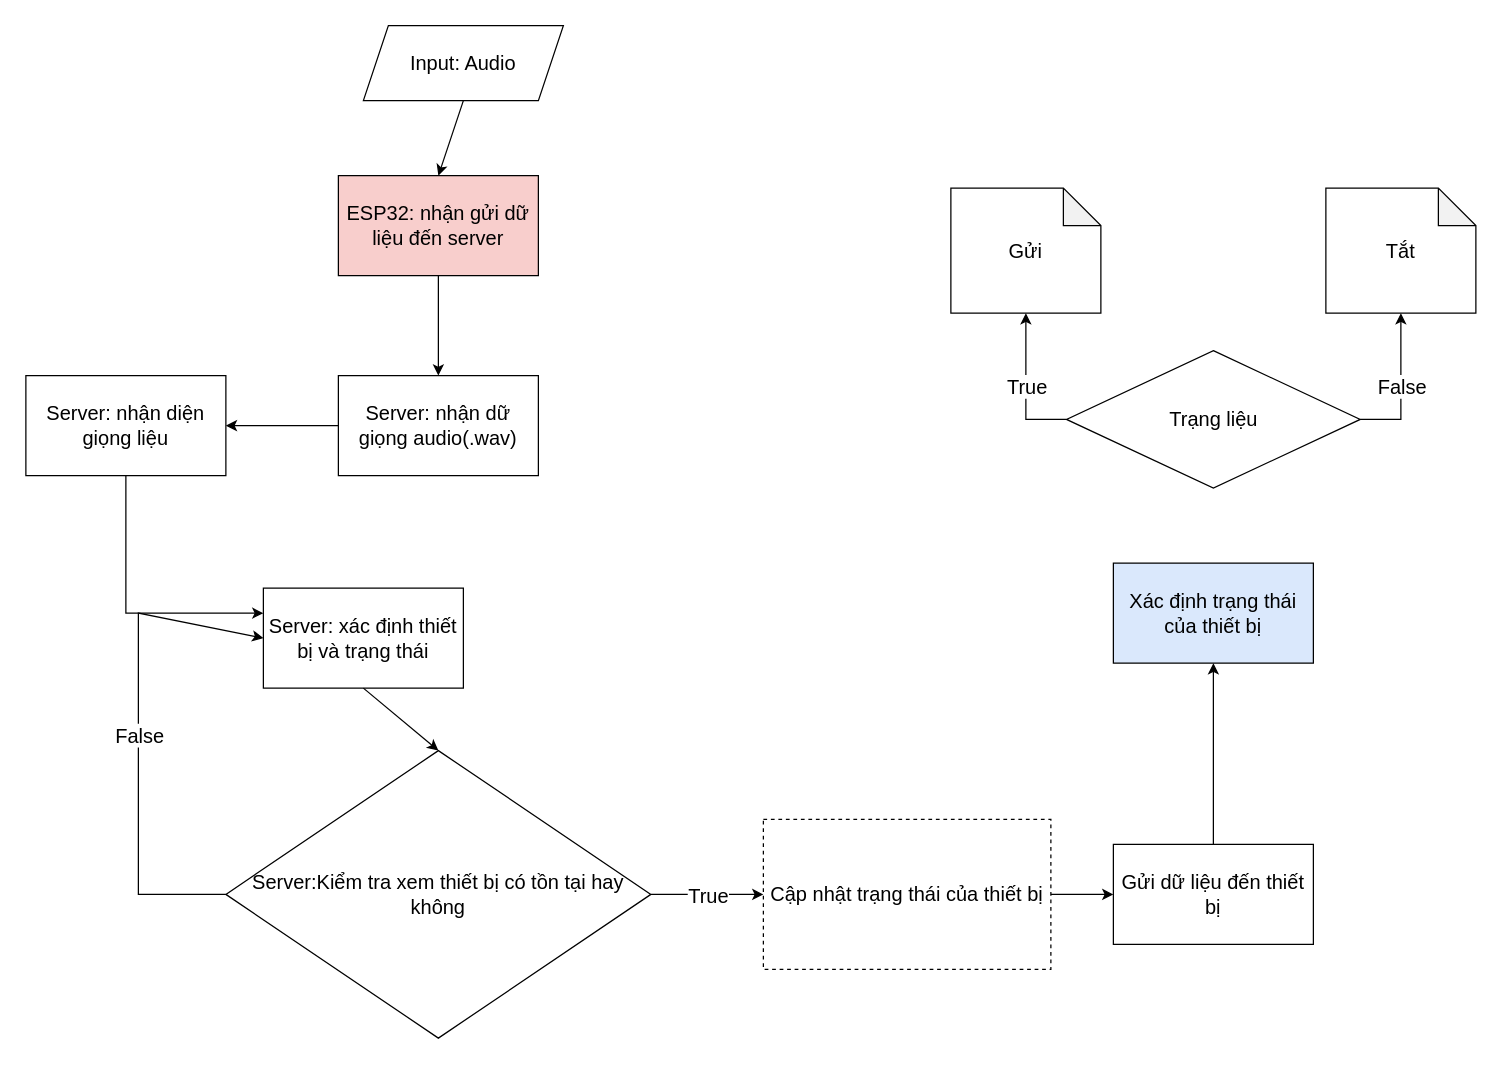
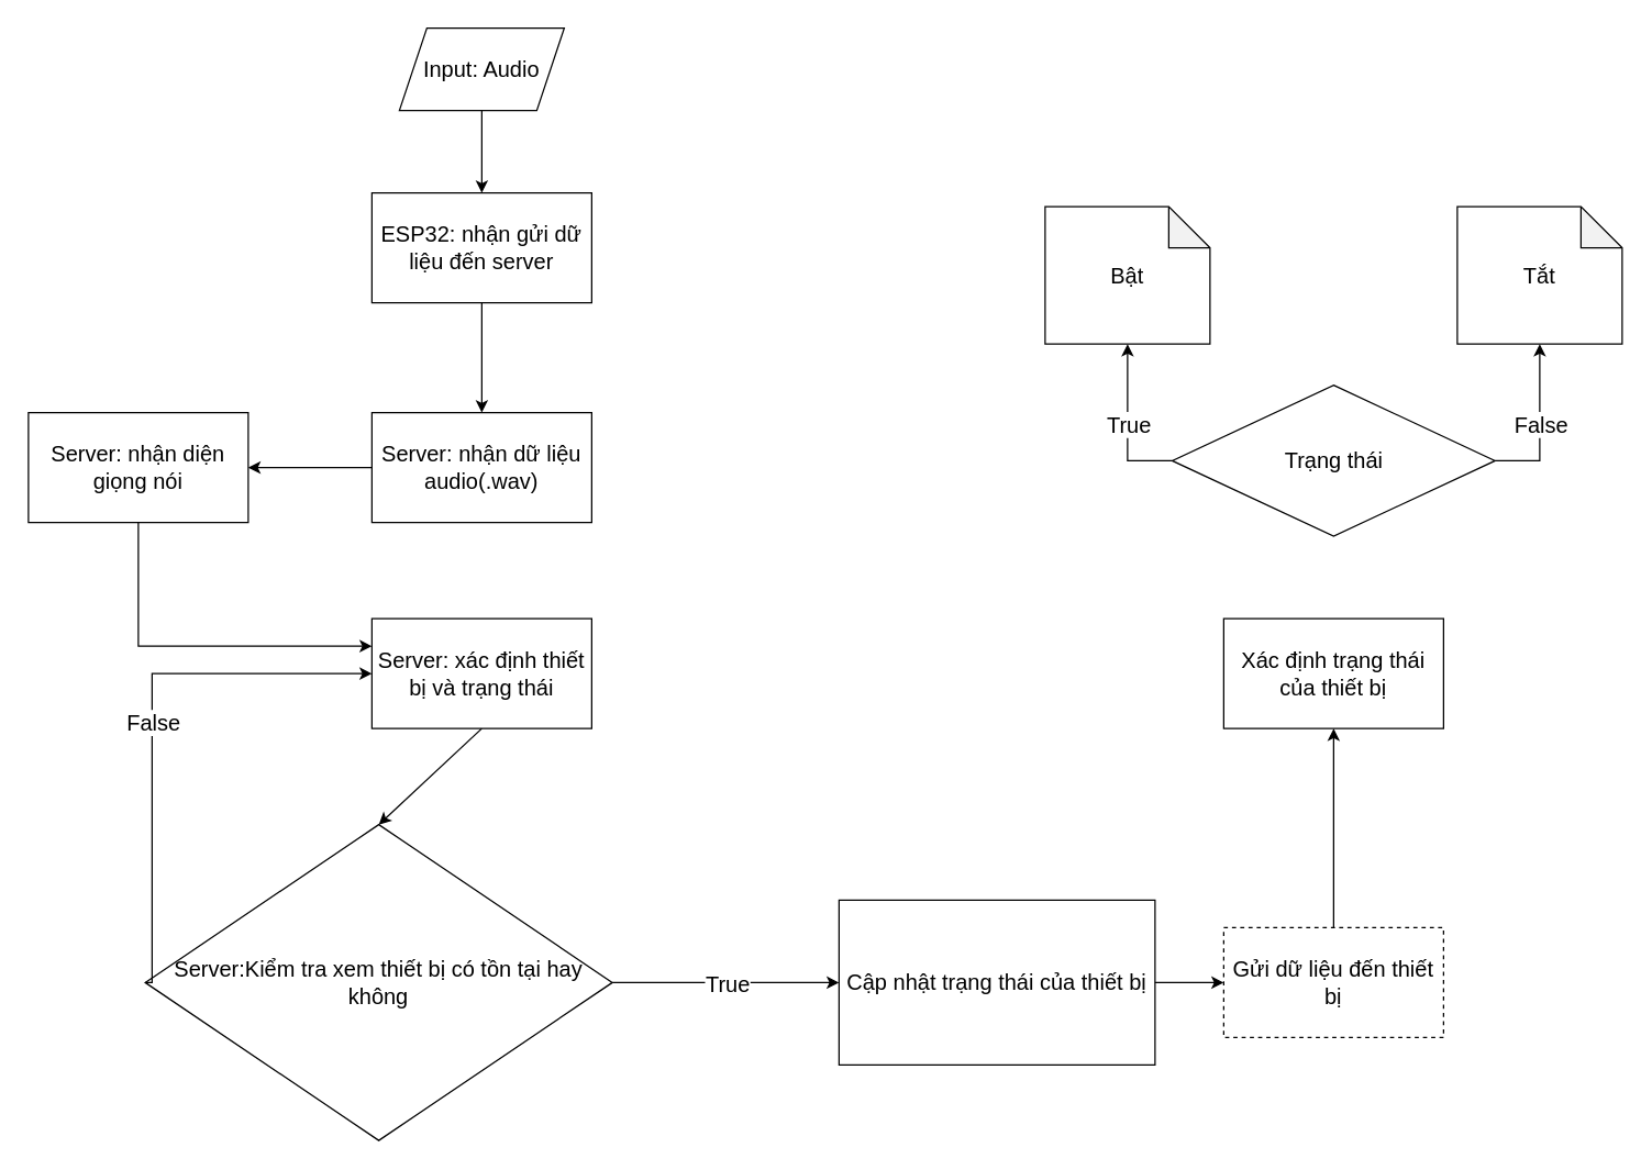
- <mxCell id="2" value="Input: Audio" style="shape=parallelogram;perimeter=parallelogramPerimeter;whiteSpace=wrap;html=1;fixedSize=1;fontSize=16;" parent="1" vertex="1"><mxGeometry x="290" y="20" width="160" height="60" as="geometry" /></mxCell>
+ <mxCell id="2" value="Input: Audio" style="shape=parallelogram;perimeter=parallelogramPerimeter;whiteSpace=wrap;html=1;fixedSize=1;fontSize=16;" parent="1" vertex="1"><mxGeometry x="290" y="20" width="120" height="60" as="geometry" /></mxCell>
- <mxCell id="4" value="ESP32: nhận gửi dữ liệu đến server" style="rounded=0;whiteSpace=wrap;html=1;fontSize=16;fillColor=#f8cecc;" parent="1" vertex="1"><mxGeometry x="270" y="140" width="160" height="80" as="geometry" /></mxCell>
+ <mxCell id="4" value="ESP32: nhận gửi dữ liệu đến server" style="rounded=0;whiteSpace=wrap;html=1;fontSize=16;" parent="1" vertex="1"><mxGeometry x="270" y="140" width="160" height="80" as="geometry" /></mxCell>
- <mxCell id="15" value="Gửi" style="shape=note;whiteSpace=wrap;html=1;backgroundOutline=1;darkOpacity=0.05;fontSize=16;" parent="1" vertex="1"><mxGeometry x="760" y="150" width="120" height="100" as="geometry" /></mxCell>
+ <mxCell id="15" value="Bật" style="shape=note;whiteSpace=wrap;html=1;backgroundOutline=1;darkOpacity=0.05;fontSize=16;" parent="1" vertex="1"><mxGeometry x="760" y="150" width="120" height="100" as="geometry" /></mxCell>
- <mxCell id="14" value="Trạng liệu" style="rhombus;whiteSpace=wrap;html=1;fontSize=16;" parent="1" vertex="1"><mxGeometry x="852.5" y="280" width="235" height="110" as="geometry" /></mxCell>
+ <mxCell id="14" value="Trạng thái" style="rhombus;whiteSpace=wrap;html=1;fontSize=16;" parent="1" vertex="1"><mxGeometry x="852.5" y="280" width="235" height="110" as="geometry" /></mxCell>
- <mxCell id="7" value="Server: nhận diện giọng liệu" style="rounded=0;whiteSpace=wrap;html=1;fontSize=16;" parent="1" vertex="1"><mxGeometry x="20" y="300" width="160" height="80" as="geometry" /></mxCell>
+ <mxCell id="7" value="Server: nhận diện giọng nói" style="rounded=0;whiteSpace=wrap;html=1;fontSize=16;" parent="1" vertex="1"><mxGeometry x="20" y="300" width="160" height="80" as="geometry" /></mxCell>
- <mxCell id="5" value="Server: nhận dữ giọng audio(.wav)" style="rounded=0;whiteSpace=wrap;html=1;fontSize=16;" parent="1" vertex="1"><mxGeometry x="270" y="300" width="160" height="80" as="geometry" /></mxCell>
+ <mxCell id="5" value="Server: nhận dữ liệu audio(.wav)" style="rounded=0;whiteSpace=wrap;html=1;fontSize=16;" parent="1" vertex="1"><mxGeometry x="270" y="300" width="160" height="80" as="geometry" /></mxCell>
- <mxCell id="17" value="Xác định trạng thái của thiết bị" style="rounded=0;whiteSpace=wrap;html=1;fontSize=16;fillColor=#dae8fc;" parent="1" vertex="1"><mxGeometry x="890" y="450" width="160" height="80" as="geometry" /></mxCell>
+ <mxCell id="17" value="Xác định trạng thái của thiết bị" style="rounded=0;whiteSpace=wrap;html=1;fontSize=16;" parent="1" vertex="1"><mxGeometry x="890" y="450" width="160" height="80" as="geometry" /></mxCell>
- <mxCell id="6" value="Server: xác định thiết bị và trạng thái" style="rounded=0;whiteSpace=wrap;html=1;fontSize=16;" parent="1" vertex="1"><mxGeometry x="210" y="470" width="160" height="80" as="geometry" /></mxCell>
+ <mxCell id="6" value="Server: xác định thiết bị và trạng thái" style="rounded=0;whiteSpace=wrap;html=1;fontSize=16;" parent="1" vertex="1"><mxGeometry x="270" y="450" width="160" height="80" as="geometry" /></mxCell>
- <mxCell id="8" value="Server:Kiểm tra xem thiết bị có tồn tại hay không" style="rhombus;whiteSpace=wrap;html=1;fontSize=16;" parent="1" vertex="1"><mxGeometry x="180" y="600" width="340" height="230" as="geometry" /></mxCell>
+ <mxCell id="8" value="Server:Kiểm tra xem thiết bị có tồn tại hay không" style="rhombus;whiteSpace=wrap;html=1;fontSize=16;" parent="1" vertex="1"><mxGeometry x="105" y="600" width="340" height="230" as="geometry" /></mxCell>
- <mxCell id="9" value="Cập nhật trạng thái của thiết bị" style="rounded=0;whiteSpace=wrap;html=1;fontSize=16;dashed=1;" parent="1" vertex="1"><mxGeometry x="610" y="655" width="230" height="120" as="geometry" /></mxCell>
+ <mxCell id="9" value="Cập nhật trạng thái của thiết bị" style="rounded=0;whiteSpace=wrap;html=1;fontSize=16;" parent="1" vertex="1"><mxGeometry x="610" y="655" width="230" height="120" as="geometry" /></mxCell>
- <mxCell id="26" value="Gửi dữ liệu đến thiết bị" style="rounded=0;whiteSpace=wrap;html=1;fontSize=16;" parent="1" vertex="1"><mxGeometry x="890" y="675" width="160" height="80" as="geometry" /></mxCell>
+ <mxCell id="26" value="Gửi dữ liệu đến thiết bị" style="rounded=0;whiteSpace=wrap;html=1;fontSize=16;dashed=1;" parent="1" vertex="1"><mxGeometry x="890" y="675" width="160" height="80" as="geometry" /></mxCell>
